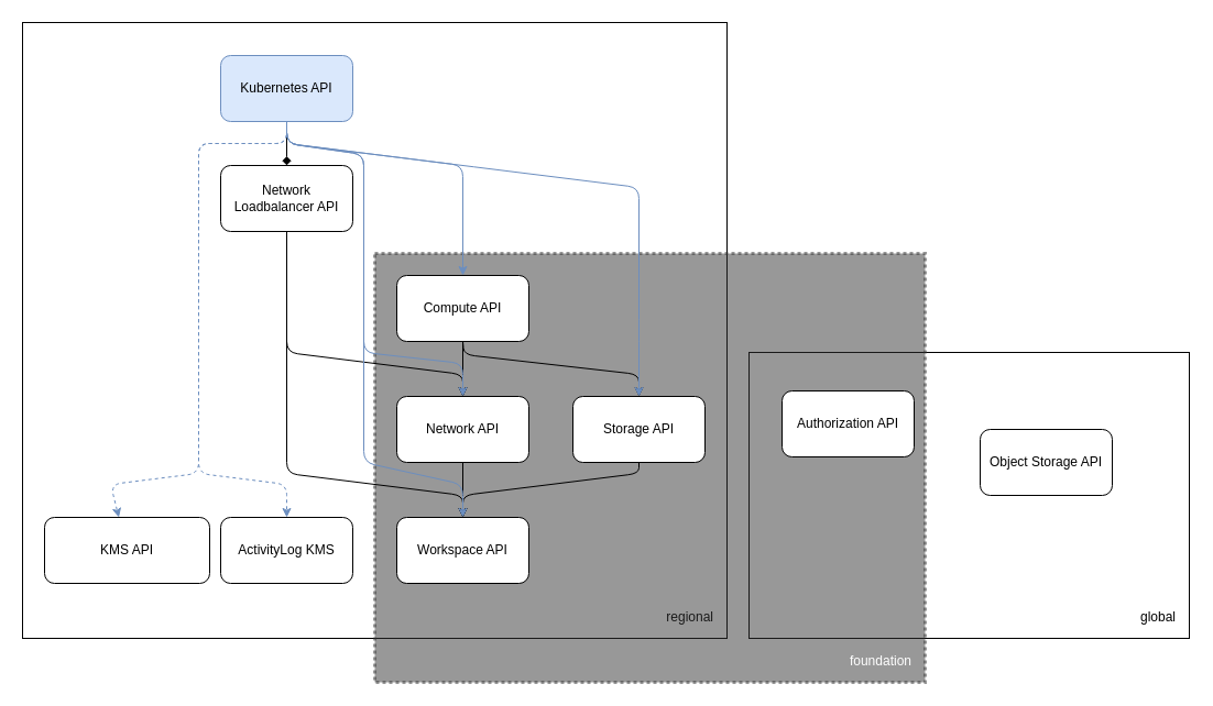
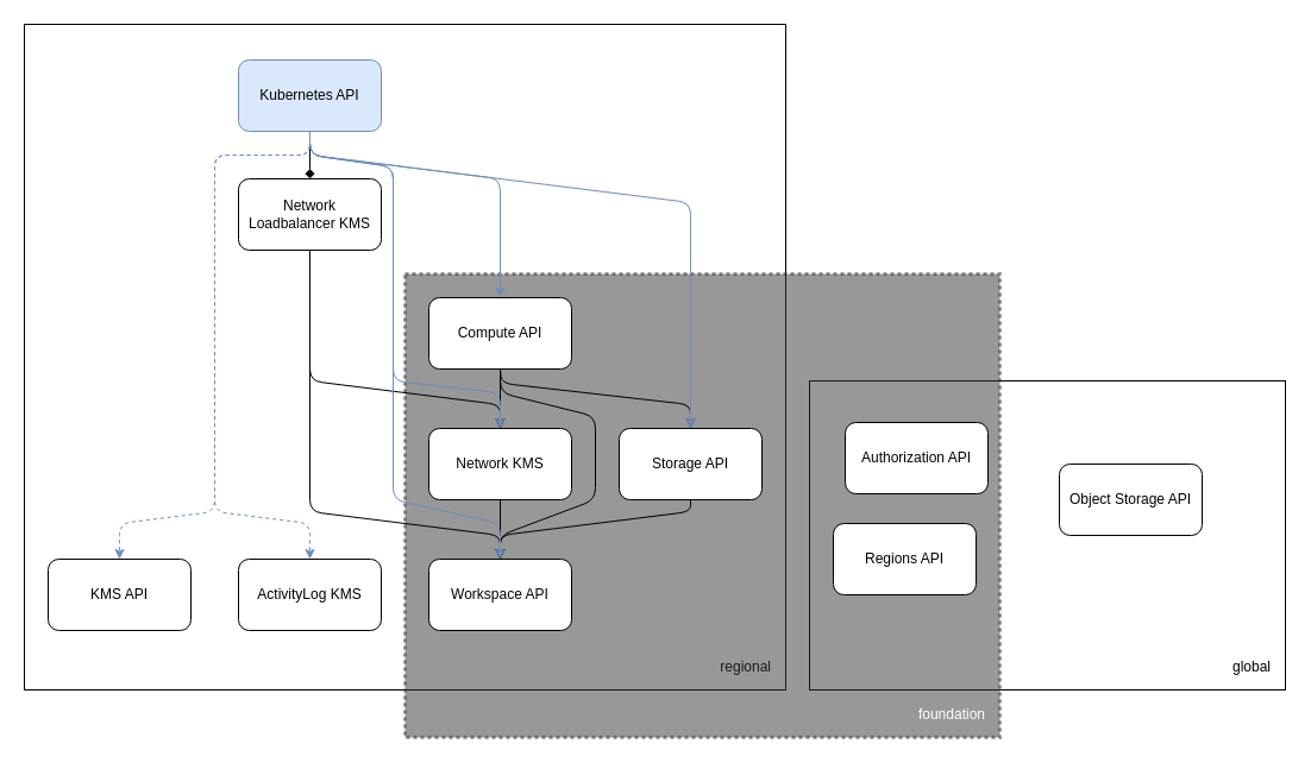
- <mxCell id="20" value="Network Loadbalancer API" style="rounded=1;whiteSpace=wrap;html=1;" parent="1" vertex="1"><mxGeometry x="200" y="150" width="120" height="60" as="geometry" /></mxCell>
+ <mxCell id="20" value="Network Loadbalancer KMS" style="rounded=1;whiteSpace=wrap;html=1;" parent="1" vertex="1"><mxGeometry x="200" y="150" width="120" height="60" as="geometry" /></mxCell>
+ <mxCell id="10" style="edgeStyle=none;html=1;entryX=0.5;entryY=0;entryDx=0;entryDy=0;exitX=0.5;exitY=1;exitDx=0;exitDy=0;" edge="1" parent="1" source="11" target="5"><mxGeometry relative="1" as="geometry"><Array as="points"><mxPoint x="420" y="330" /><mxPoint x="500" y="350" /><mxPoint x="500" y="420" /><mxPoint x="420" y="450" /></Array></mxGeometry></mxCell>
- <mxCell id="13" value="Network API" style="rounded=1;whiteSpace=wrap;html=1;" parent="1" vertex="1"><mxGeometry x="360" y="360" width="120" height="60" as="geometry" /></mxCell>
+ <mxCell id="13" value="Network KMS" style="rounded=1;whiteSpace=wrap;html=1;" parent="1" vertex="1"><mxGeometry x="360" y="360" width="120" height="60" as="geometry" /></mxCell>
+ <mxCell id="15" value="Regions API" style="rounded=1;whiteSpace=wrap;html=1;" parent="1" vertex="1"><mxGeometry x="700" y="440" width="120" height="60" as="geometry" /></mxCell>
- <mxCell id="21" value="KMS API" style="rounded=1;whiteSpace=wrap;html=1;" vertex="1" parent="1"><mxGeometry x="40" y="470" width="150" height="60" as="geometry" /></mxCell>
+ <mxCell id="21" value="KMS API" style="rounded=1;whiteSpace=wrap;html=1;" vertex="1" parent="1"><mxGeometry x="40" y="470" width="120" height="60" as="geometry" /></mxCell>
